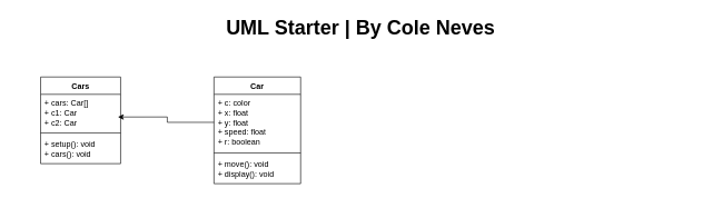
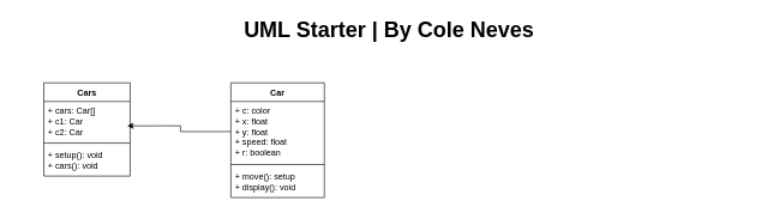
- <mxCell id="10" value="+ move(): void&lt;div&gt;+ display(): void&lt;br&gt;&lt;/div&gt;" style="text;strokeColor=none;fillColor=none;align=left;verticalAlign=top;spacingLeft=4;spacingRight=4;overflow=hidden;rotatable=0;points=[[0,0.5],[1,0.5]];portConstraint=eastwest;whiteSpace=wrap;html=1;" vertex="1" parent="7"><mxGeometry y="118" width="130" height="42" as="geometry" /></mxCell>
+ <mxCell id="10" value="+ move(): setup&lt;div&gt;+ display(): void&lt;br&gt;&lt;/div&gt;" style="text;strokeColor=none;fillColor=none;align=left;verticalAlign=top;spacingLeft=4;spacingRight=4;overflow=hidden;rotatable=0;points=[[0,0.5],[1,0.5]];portConstraint=eastwest;whiteSpace=wrap;html=1;" vertex="1" parent="7"><mxGeometry y="118" width="130" height="42" as="geometry" /></mxCell>
